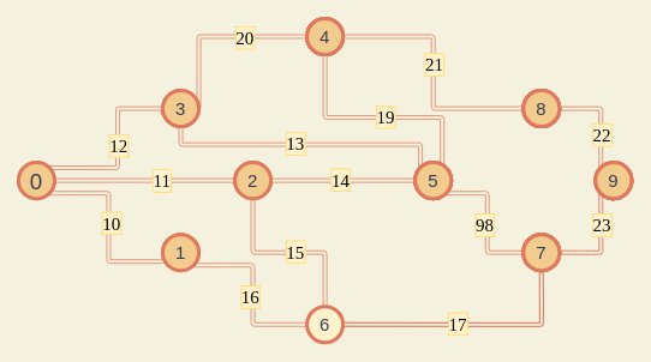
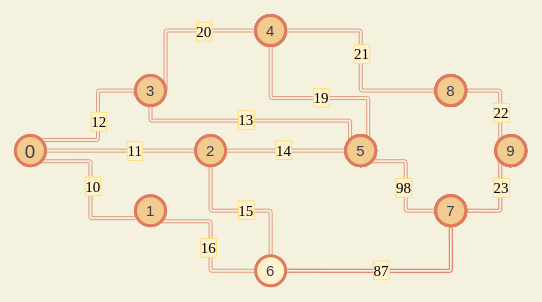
- <mxCell id="74" value="&lt;font style=&quot;font-size: 20px&quot; face=&quot;Verdana&quot;&gt;17&lt;br&gt;&lt;/font&gt;" style="edgeLabel;html=1;align=center;verticalAlign=middle;resizable=0;points=[];fontFamily=Comic Sans MS;fontColor=#000000;labelBorderColor=#FFD966;labelBackgroundColor=#FFF2CC;spacing=10;fontSize=20;" vertex="1" connectable="0" parent="1"><mxGeometry x="520" y="360" as="geometry"><mxPoint x="-14" y="-2" as="offset" /></mxGeometry></mxCell>
+ <mxCell id="74" value="&lt;font style=&quot;font-size: 20px&quot; face=&quot;Verdana&quot;&gt;87&lt;br&gt;&lt;/font&gt;" style="edgeLabel;html=1;align=center;verticalAlign=middle;resizable=0;points=[];fontFamily=Comic Sans MS;fontColor=#000000;labelBorderColor=#FFD966;labelBackgroundColor=#FFF2CC;spacing=10;fontSize=20;" vertex="1" connectable="0" parent="1"><mxGeometry x="520" y="360" as="geometry"><mxPoint x="-14" y="-2" as="offset" /></mxGeometry></mxCell>
